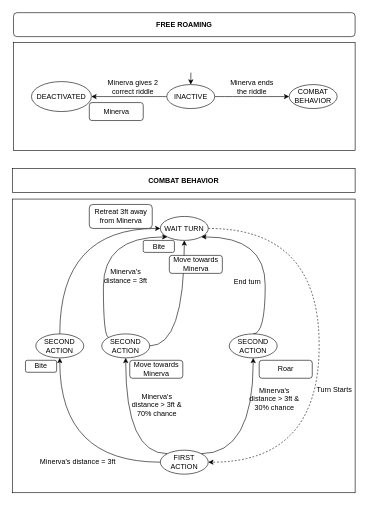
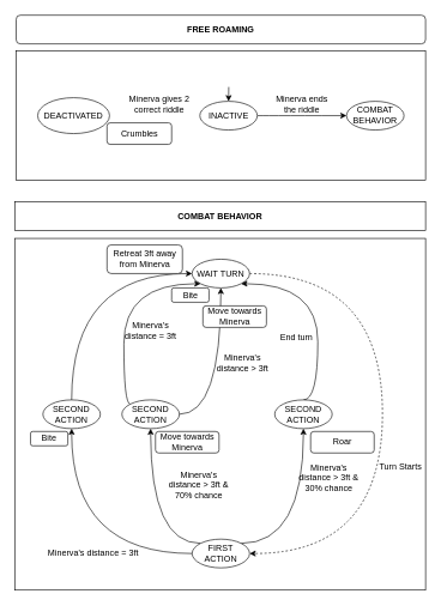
- <mxCell id="4" style="edgeStyle=orthogonalEdgeStyle;curved=1;orthogonalLoop=1;jettySize=auto;html=1;strokeColor=#000000;" edge="1" parent="1" source="6" target="10"><mxGeometry relative="1" as="geometry" /></mxCell>
- <mxCell id="12" value="Minerva" style="rounded=1;whiteSpace=wrap;html=1;" parent="1" vertex="1"><mxGeometry x="148.5" y="170" width="90" height="30" as="geometry" /></mxCell>
+ <mxCell id="12" value="Crumbles" style="rounded=1;whiteSpace=wrap;html=1;" parent="1" vertex="1"><mxGeometry x="148.5" y="170" width="90" height="30" as="geometry" /></mxCell>
+ <mxCell id="35" value="Minerva's &lt;br&gt;distance &amp;gt; 3ft" style="text;html=1;align=center;verticalAlign=middle;resizable=0;points=[];autosize=1;" vertex="1" parent="1"><mxGeometry x="292" y="489.5" width="90" height="30" as="geometry" /></mxCell>
- <mxCell id="36" value="Minerva's &lt;br&gt;distance &amp;gt; 3ft &amp;amp;&lt;br&gt;70% chance" style="text;html=1;align=center;verticalAlign=middle;resizable=0;points=[];autosize=1;" vertex="1" parent="1"><mxGeometry x="211" y="650" width="100" height="50" as="geometry" /></mxCell>
+ <mxCell id="36" value="Minerva's &lt;br&gt;distance &amp;gt; 3ft &amp;amp;&lt;br&gt;70% chance" style="text;html=1;align=center;verticalAlign=middle;resizable=0;points=[];autosize=1;" vertex="1" parent="1"><mxGeometry x="226" y="650" width="100" height="50" as="geometry" /></mxCell>
